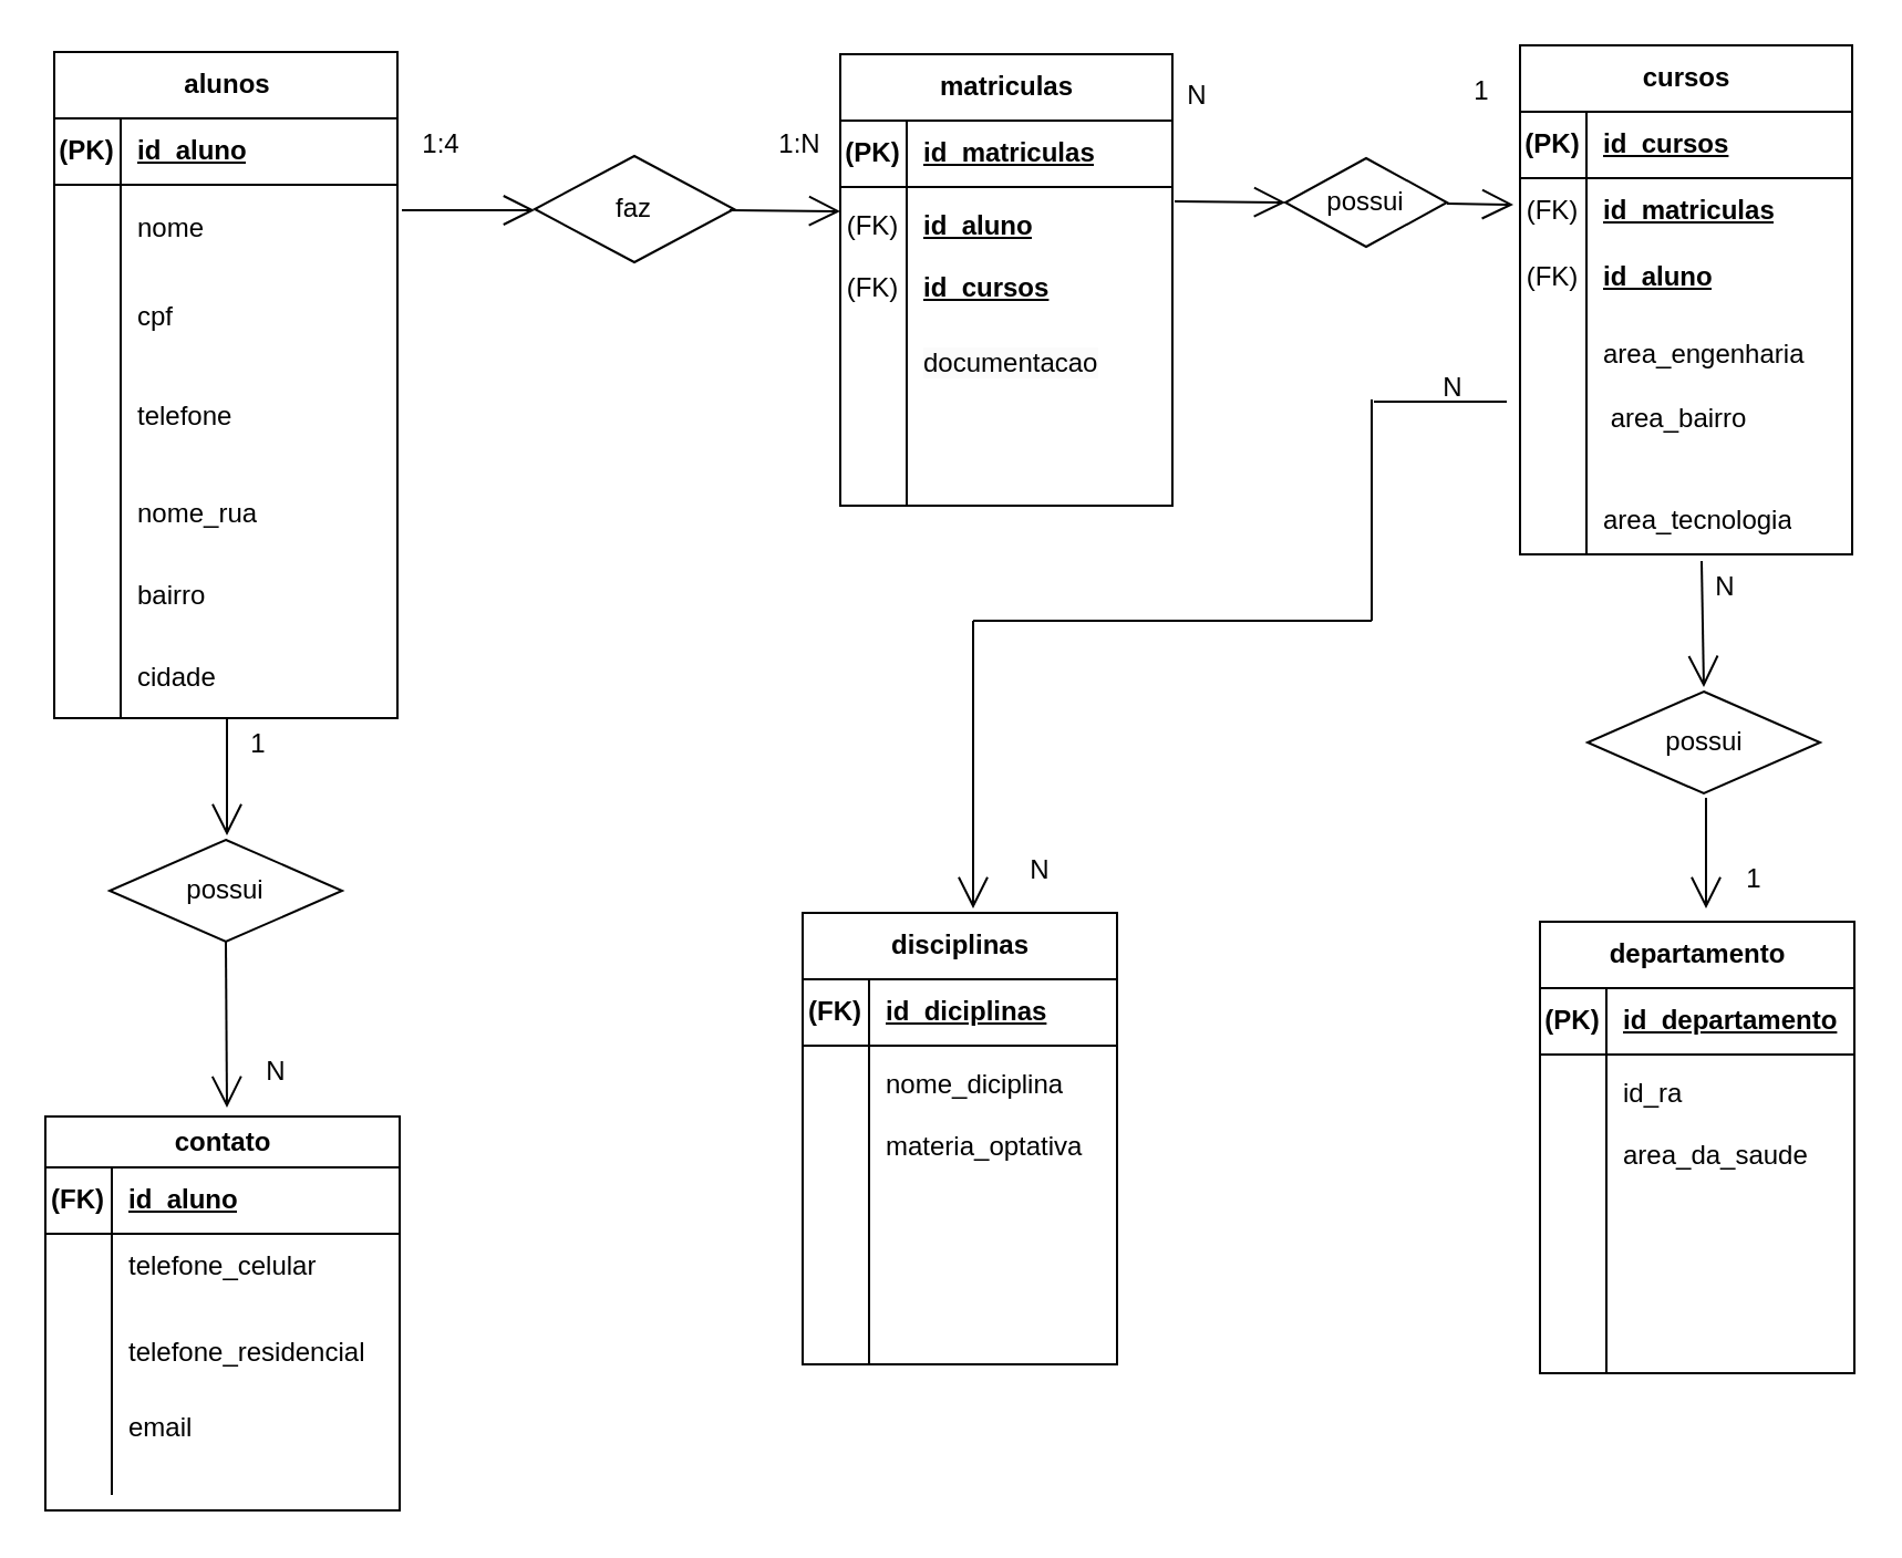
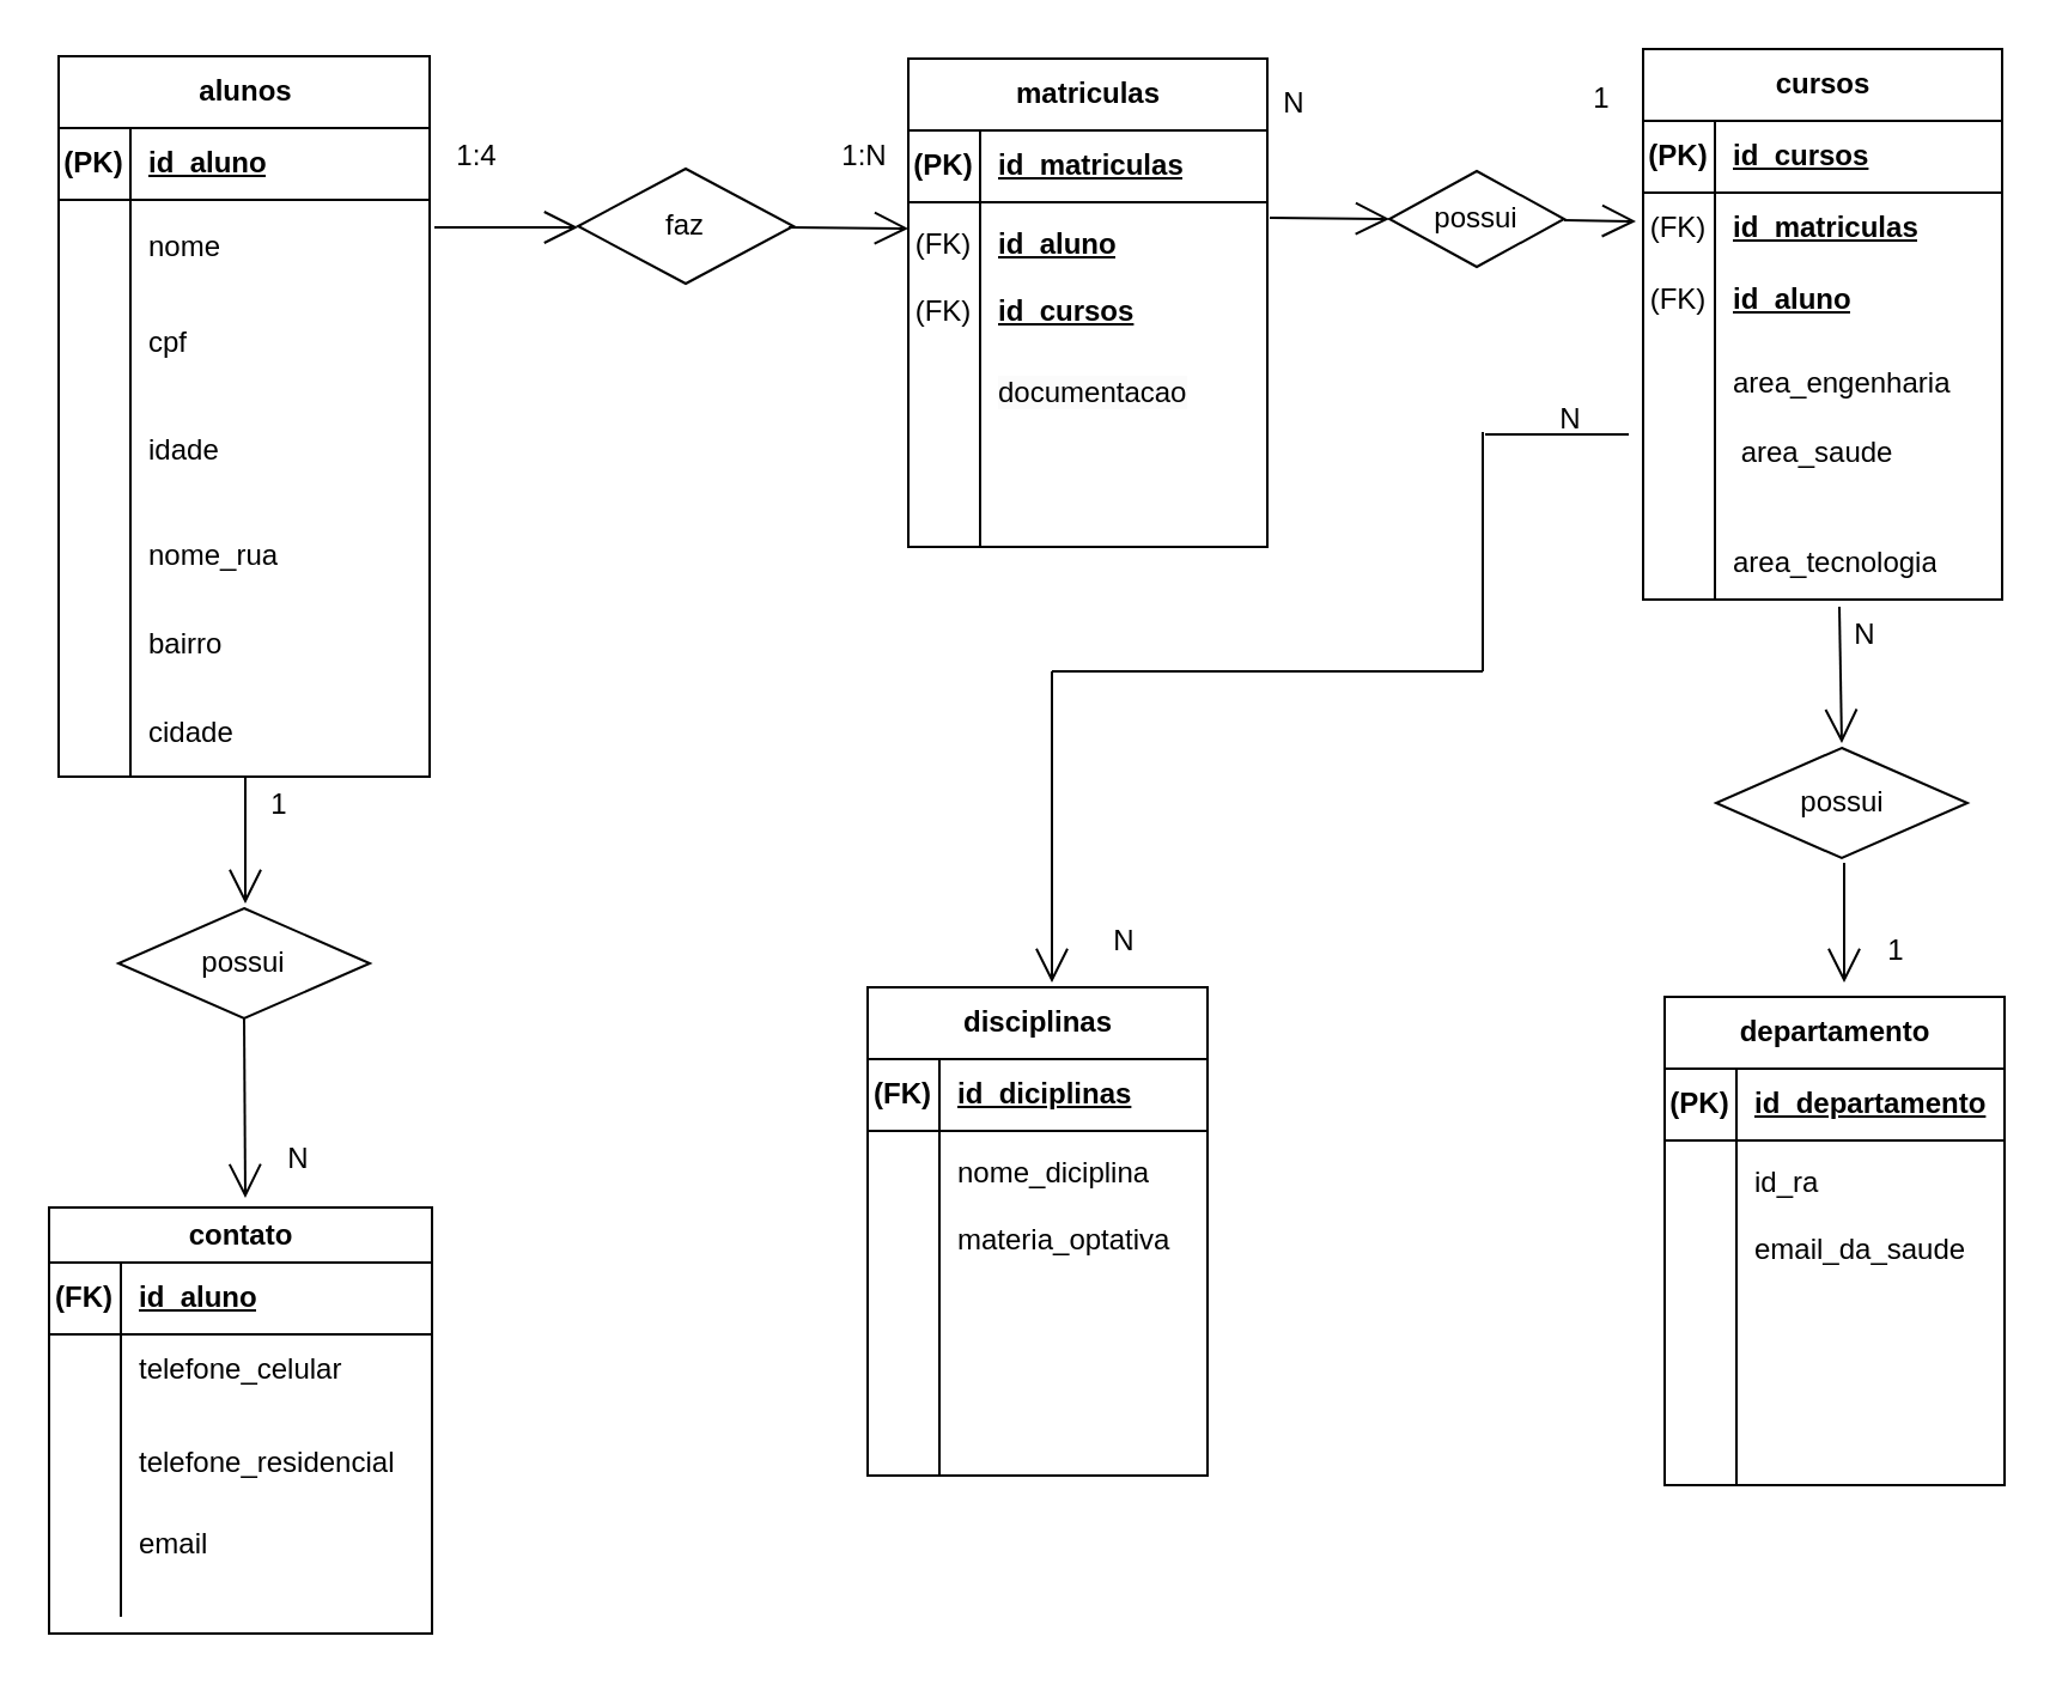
- <mxCell id="14" value="telefone" style="shape=partialRectangle;connectable=0;fillColor=none;top=0;left=0;bottom=0;right=0;align=left;spacingLeft=6;overflow=hidden;whiteSpace=wrap;html=1;" parent="12" vertex="1"><mxGeometry x="30" width="125" height="50" as="geometry"><mxRectangle width="125" height="50" as="alternateBounds" /></mxGeometry></mxCell>
+ <mxCell id="14" value="idade" style="shape=partialRectangle;connectable=0;fillColor=none;top=0;left=0;bottom=0;right=0;align=left;spacingLeft=6;overflow=hidden;whiteSpace=wrap;html=1;" parent="12" vertex="1"><mxGeometry x="30" width="125" height="50" as="geometry"><mxRectangle width="125" height="50" as="alternateBounds" /></mxGeometry></mxCell>
- <mxCell id="107" value="&amp;nbsp;area_bairro" style="shape=partialRectangle;connectable=0;fillColor=none;top=0;left=0;bottom=0;right=0;align=left;spacingLeft=6;overflow=hidden;whiteSpace=wrap;html=1;" parent="105" vertex="1"><mxGeometry x="30" width="120" height="20" as="geometry"><mxRectangle width="120" height="20" as="alternateBounds" /></mxGeometry></mxCell>
+ <mxCell id="107" value="&amp;nbsp;area_saude" style="shape=partialRectangle;connectable=0;fillColor=none;top=0;left=0;bottom=0;right=0;align=left;spacingLeft=6;overflow=hidden;whiteSpace=wrap;html=1;" parent="105" vertex="1"><mxGeometry x="30" width="120" height="20" as="geometry"><mxRectangle width="120" height="20" as="alternateBounds" /></mxGeometry></mxCell>
- <mxCell id="52" value="area_da_saude" style="shape=partialRectangle;connectable=0;fillColor=none;top=0;left=0;bottom=0;right=0;align=left;spacingLeft=6;overflow=hidden;whiteSpace=wrap;html=1;" parent="50" vertex="1"><mxGeometry x="30" width="112" height="20" as="geometry"><mxRectangle width="112" height="20" as="alternateBounds" /></mxGeometry></mxCell>
+ <mxCell id="52" value="email_da_saude" style="shape=partialRectangle;connectable=0;fillColor=none;top=0;left=0;bottom=0;right=0;align=left;spacingLeft=6;overflow=hidden;whiteSpace=wrap;html=1;" parent="50" vertex="1"><mxGeometry x="30" width="112" height="20" as="geometry"><mxRectangle width="112" height="20" as="alternateBounds" /></mxGeometry></mxCell>
